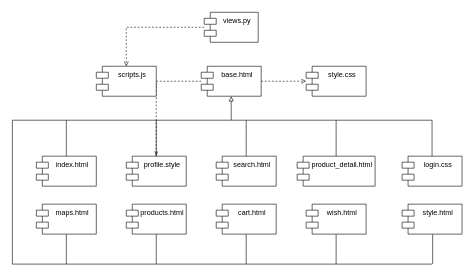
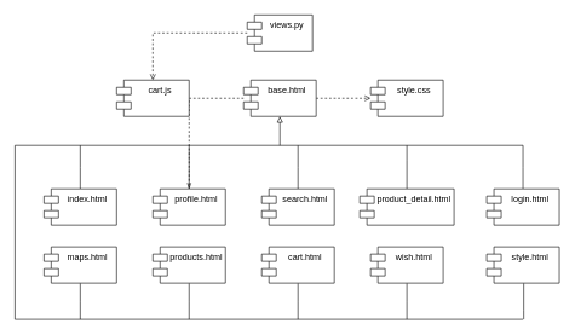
- <mxCell id="7" value="scripts.js&#10;" style="shape=module;align=left;spacingLeft=20;align=center;verticalAlign=top;" vertex="1" parent="1"><mxGeometry x="160" y="110" width="100" height="50" as="geometry" /></mxCell>
+ <mxCell id="7" value="cart.js&#10;" style="shape=module;align=left;spacingLeft=20;align=center;verticalAlign=top;" vertex="1" parent="1"><mxGeometry x="160" y="110" width="100" height="50" as="geometry" /></mxCell>
- <mxCell id="12" value="profile.style" style="shape=module;align=left;spacingLeft=20;align=center;verticalAlign=top;" vertex="1" parent="1"><mxGeometry x="210" y="260" width="100" height="50" as="geometry" /></mxCell>
+ <mxCell id="12" value="profile.html" style="shape=module;align=left;spacingLeft=20;align=center;verticalAlign=top;" vertex="1" parent="1"><mxGeometry x="210" y="260" width="100" height="50" as="geometry" /></mxCell>
- <mxCell id="18" value="login.css" style="shape=module;align=left;spacingLeft=20;align=center;verticalAlign=top;" vertex="1" parent="1"><mxGeometry x="670" y="260" width="100" height="50" as="geometry" /></mxCell>
+ <mxCell id="18" value="login.html" style="shape=module;align=left;spacingLeft=20;align=center;verticalAlign=top;" vertex="1" parent="1"><mxGeometry x="670" y="260" width="100" height="50" as="geometry" /></mxCell>
